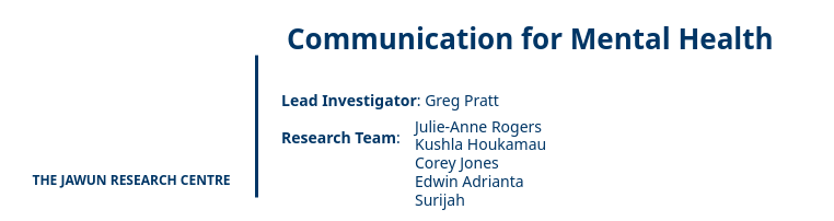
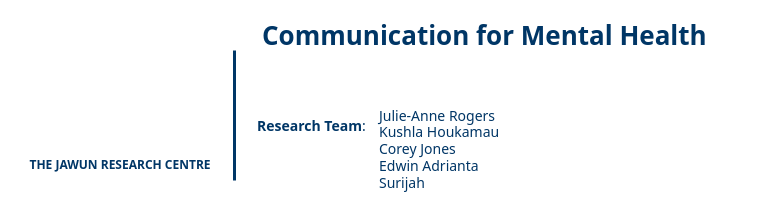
- <mxCell id="5" value="&lt;b style=&quot;font-size: 14px;&quot;&gt;Lead Investigator&lt;/b&gt;: Greg Pratt" style="text;html=1;align=left;verticalAlign=middle;whiteSpace=wrap;rounded=0;fontFamily=Segoe UI;fontColor=#003666;fontSize=14;" vertex="1" parent="1"><mxGeometry x="255" y="77" width="270" height="30" as="geometry" /></mxCell>
